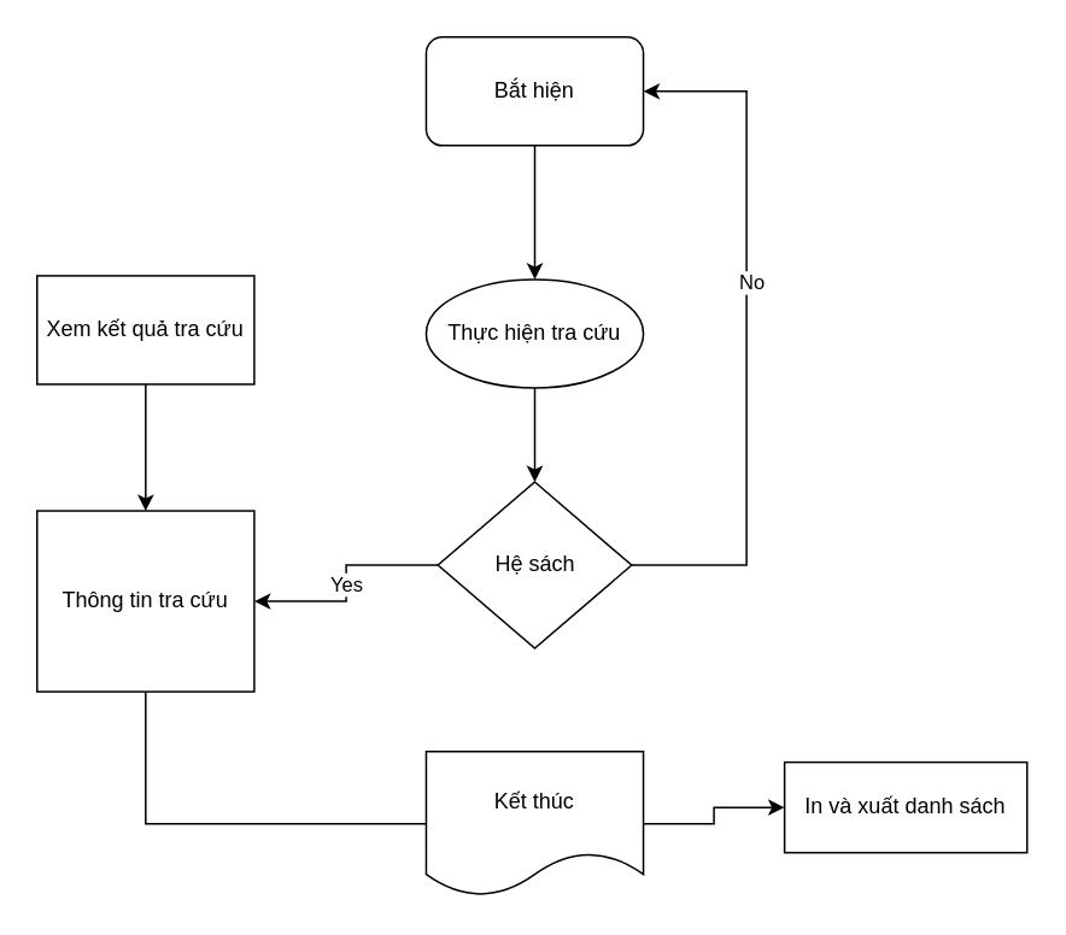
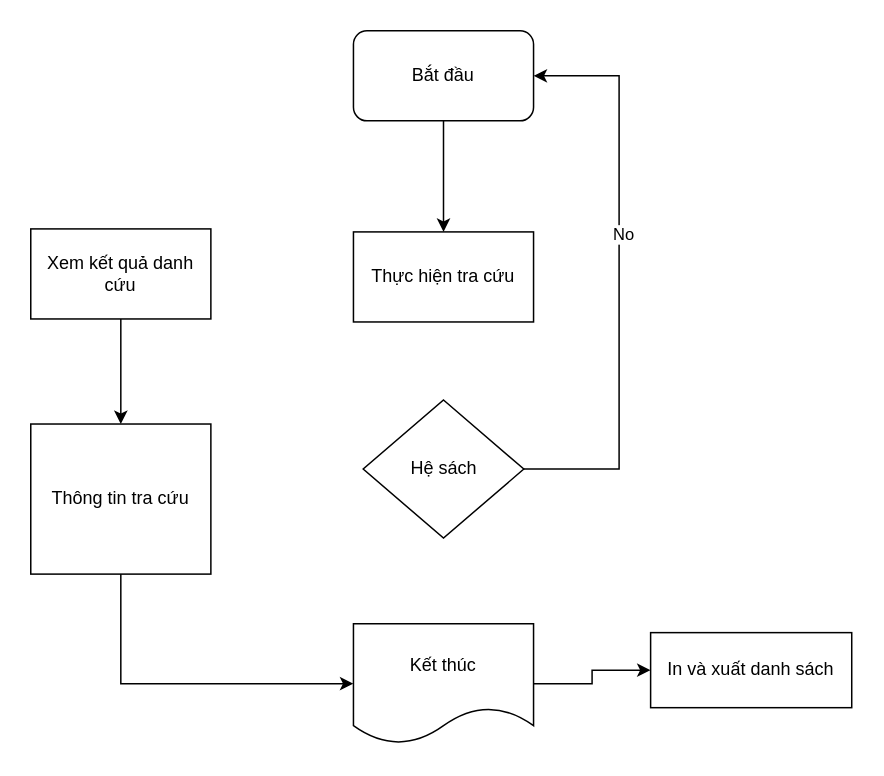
- <mxCell id="3" value="Bắt hiện" style="rounded=1;whiteSpace=wrap;html=1;" vertex="1" parent="1"><mxGeometry x="235" y="20" width="120" height="60" as="geometry" /></mxCell>
+ <mxCell id="3" value="Bắt đầu" style="rounded=1;whiteSpace=wrap;html=1;" vertex="1" parent="1"><mxGeometry x="235" y="20" width="120" height="60" as="geometry" /></mxCell>
- <mxCell id="17" value="Xem kết quả tra cứu" style="rounded=0;whiteSpace=wrap;html=1;" vertex="1" parent="1"><mxGeometry x="20" y="152" width="120" height="60" as="geometry" /></mxCell>
+ <mxCell id="17" value="Xem kết quả danh cứu" style="rounded=0;whiteSpace=wrap;html=1;" vertex="1" parent="1"><mxGeometry x="20" y="152" width="120" height="60" as="geometry" /></mxCell>
- <mxCell id="5" value="Thực hiện tra cứu" style="ellipse;whiteSpace=wrap;html=1;" vertex="1" parent="1"><mxGeometry x="235" y="154" width="120" height="60" as="geometry" /></mxCell>
+ <mxCell id="5" value="Thực hiện tra cứu" style="rounded=0;whiteSpace=wrap;html=1;" vertex="1" parent="1"><mxGeometry x="235" y="154" width="120" height="60" as="geometry" /></mxCell>
- <mxCell id="4" value="" style="edgeStyle=orthogonalEdgeStyle;rounded=0;orthogonalLoop=1;jettySize=auto;html=1;" edge="1" parent="1" source="5" target="10"><mxGeometry relative="1" as="geometry" /></mxCell>
- <mxCell id="8" value="" style="edgeStyle=orthogonalEdgeStyle;rounded=0;orthogonalLoop=1;jettySize=auto;html=1;" edge="1" parent="1" source="10" target="12"><mxGeometry relative="1" as="geometry" /></mxCell>
- <mxCell id="9" value="Yes" style="edgeLabel;html=1;align=center;verticalAlign=middle;resizable=0;points=[];" vertex="1" connectable="0" parent="8"><mxGeometry x="0.003" relative="1" as="geometry"><mxPoint as="offset" /></mxGeometry></mxCell>
- <mxCell id="11" style="edgeStyle=orthogonalEdgeStyle;rounded=0;orthogonalLoop=1;jettySize=auto;html=1;entryX=0;entryY=0.5;entryDx=0;entryDy=0;endArrow=none;" edge="1" parent="1" source="12" target="14"><mxGeometry relative="1" as="geometry"><mxPoint x="80" y="452.333" as="targetPoint" /><Array as="points"><mxPoint x="80" y="455" /></Array></mxGeometry></mxCell>
+ <mxCell id="11" style="edgeStyle=orthogonalEdgeStyle;rounded=0;orthogonalLoop=1;jettySize=auto;html=1;entryX=0;entryY=0.5;entryDx=0;entryDy=0;" edge="1" parent="1" source="12" target="14"><mxGeometry relative="1" as="geometry"><mxPoint x="80" y="452.333" as="targetPoint" /><Array as="points"><mxPoint x="80" y="455" /></Array></mxGeometry></mxCell>
